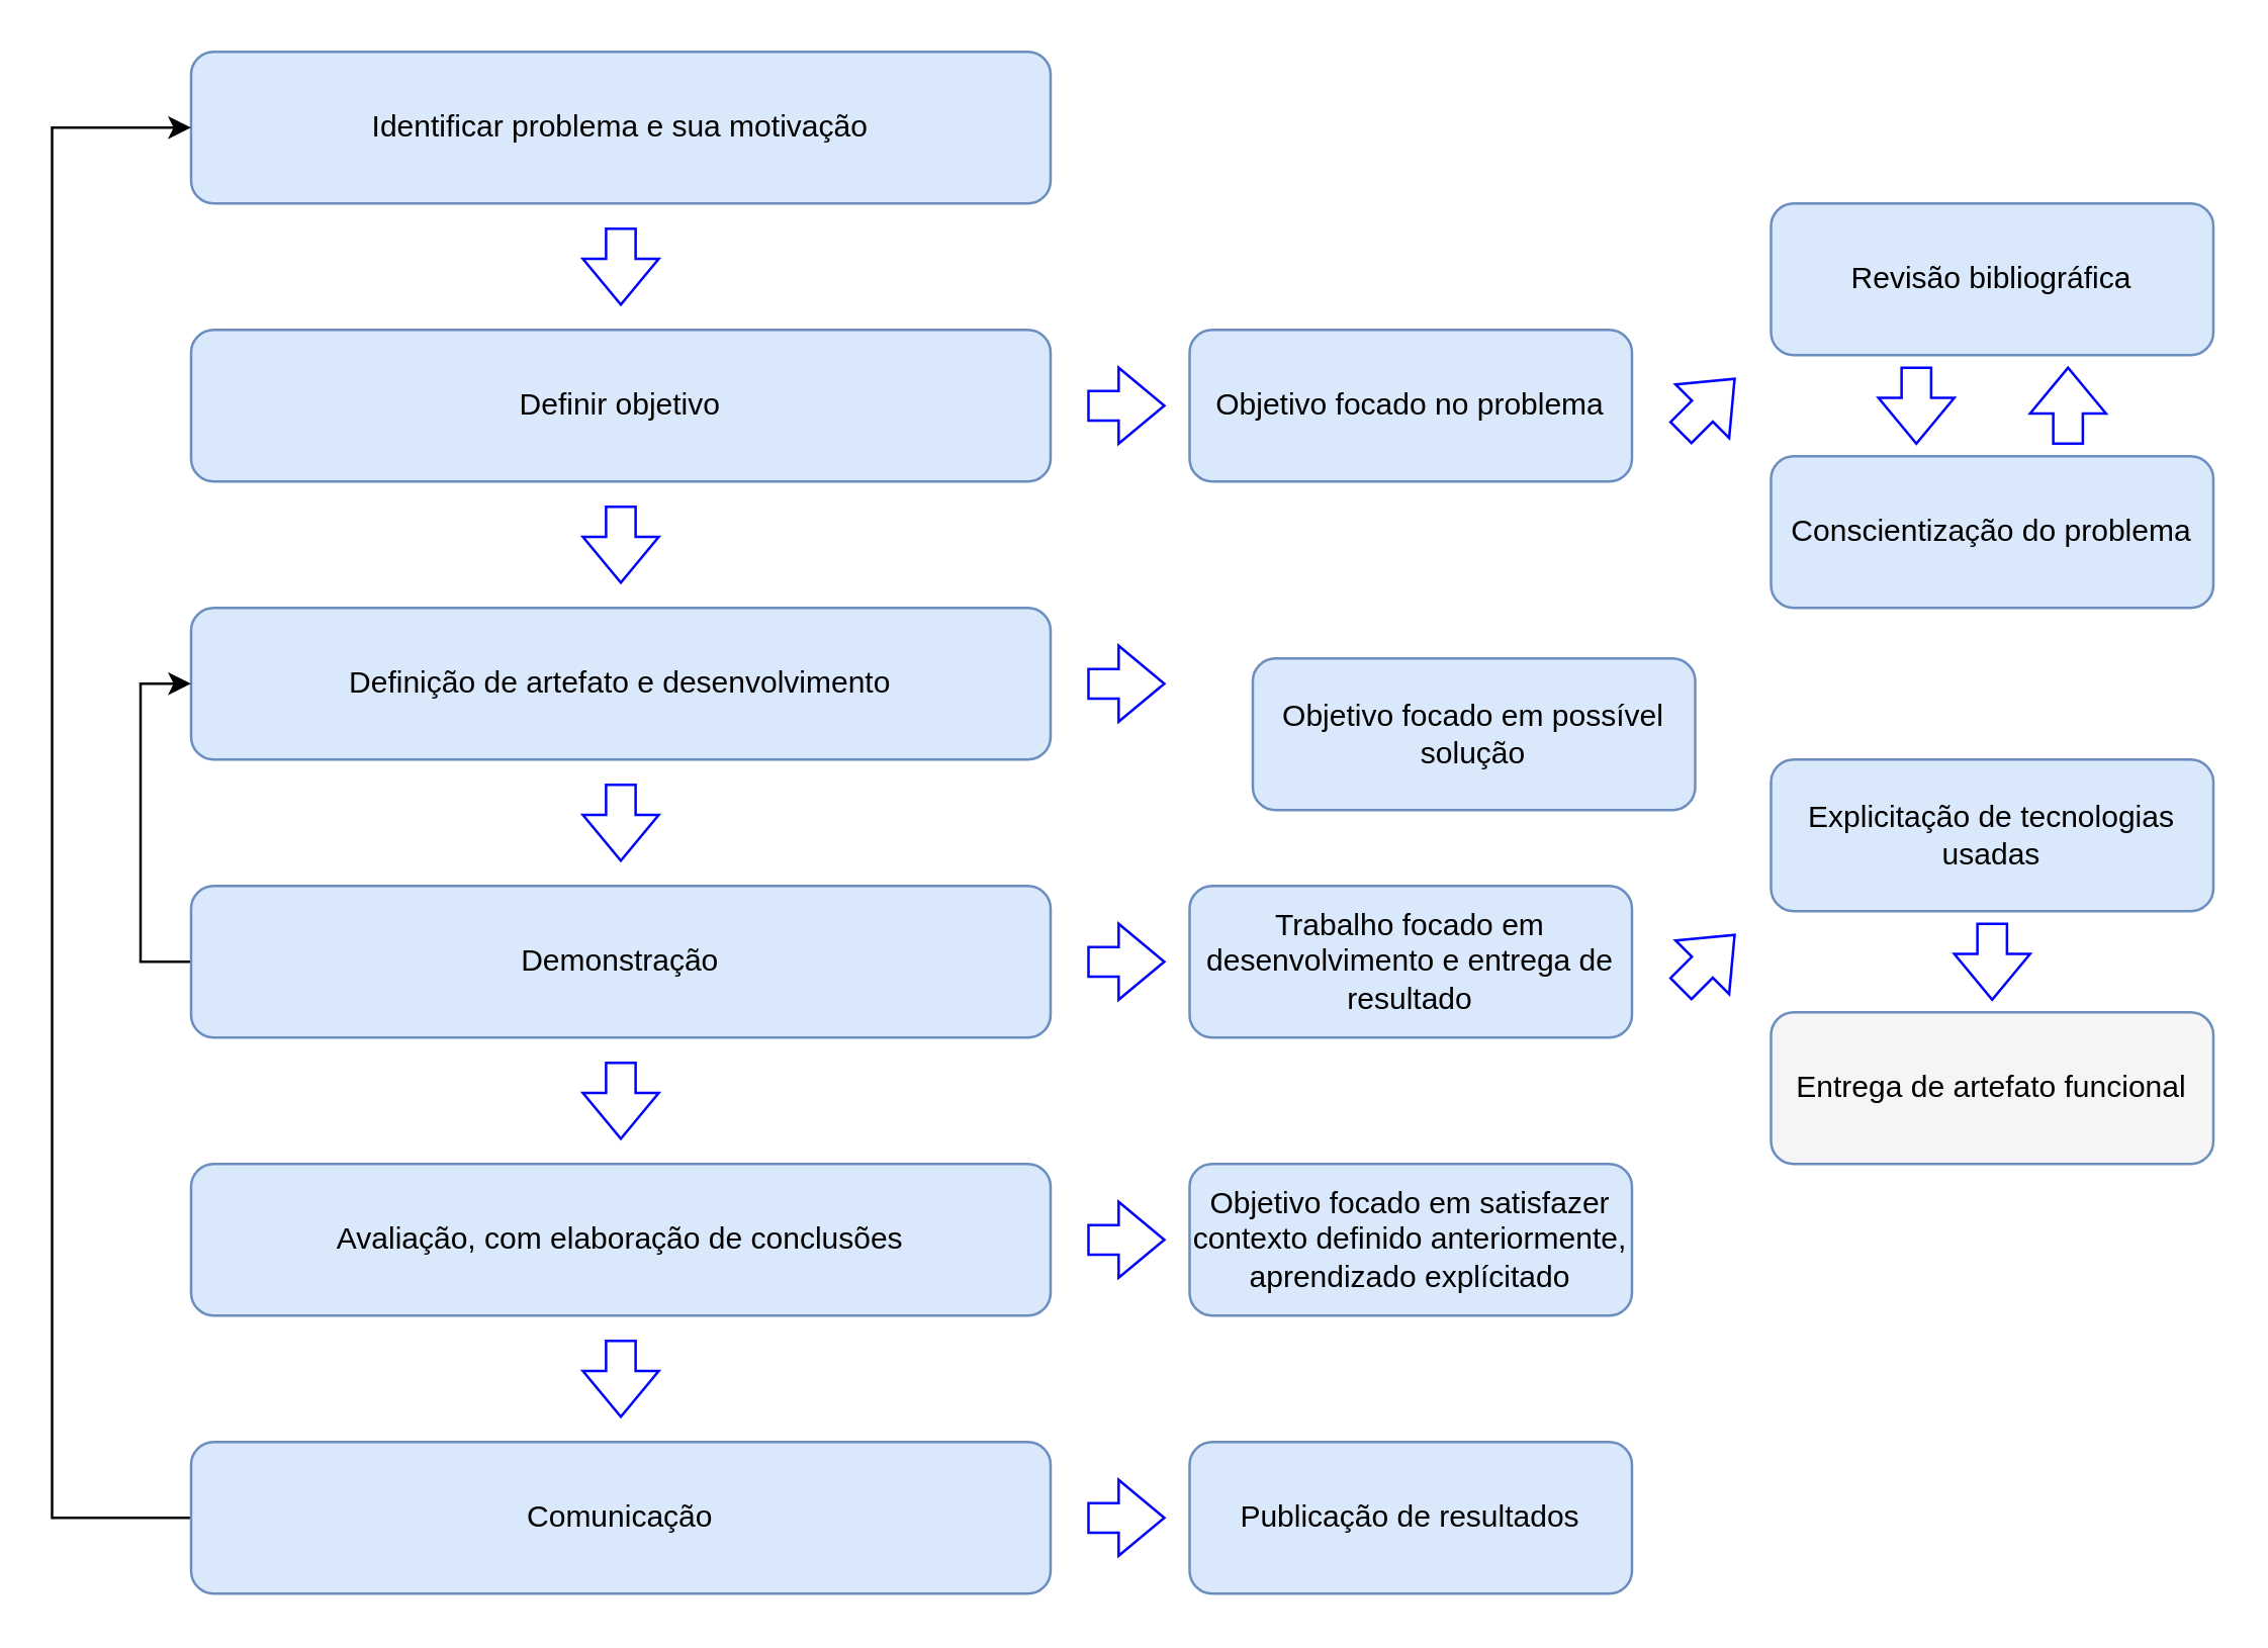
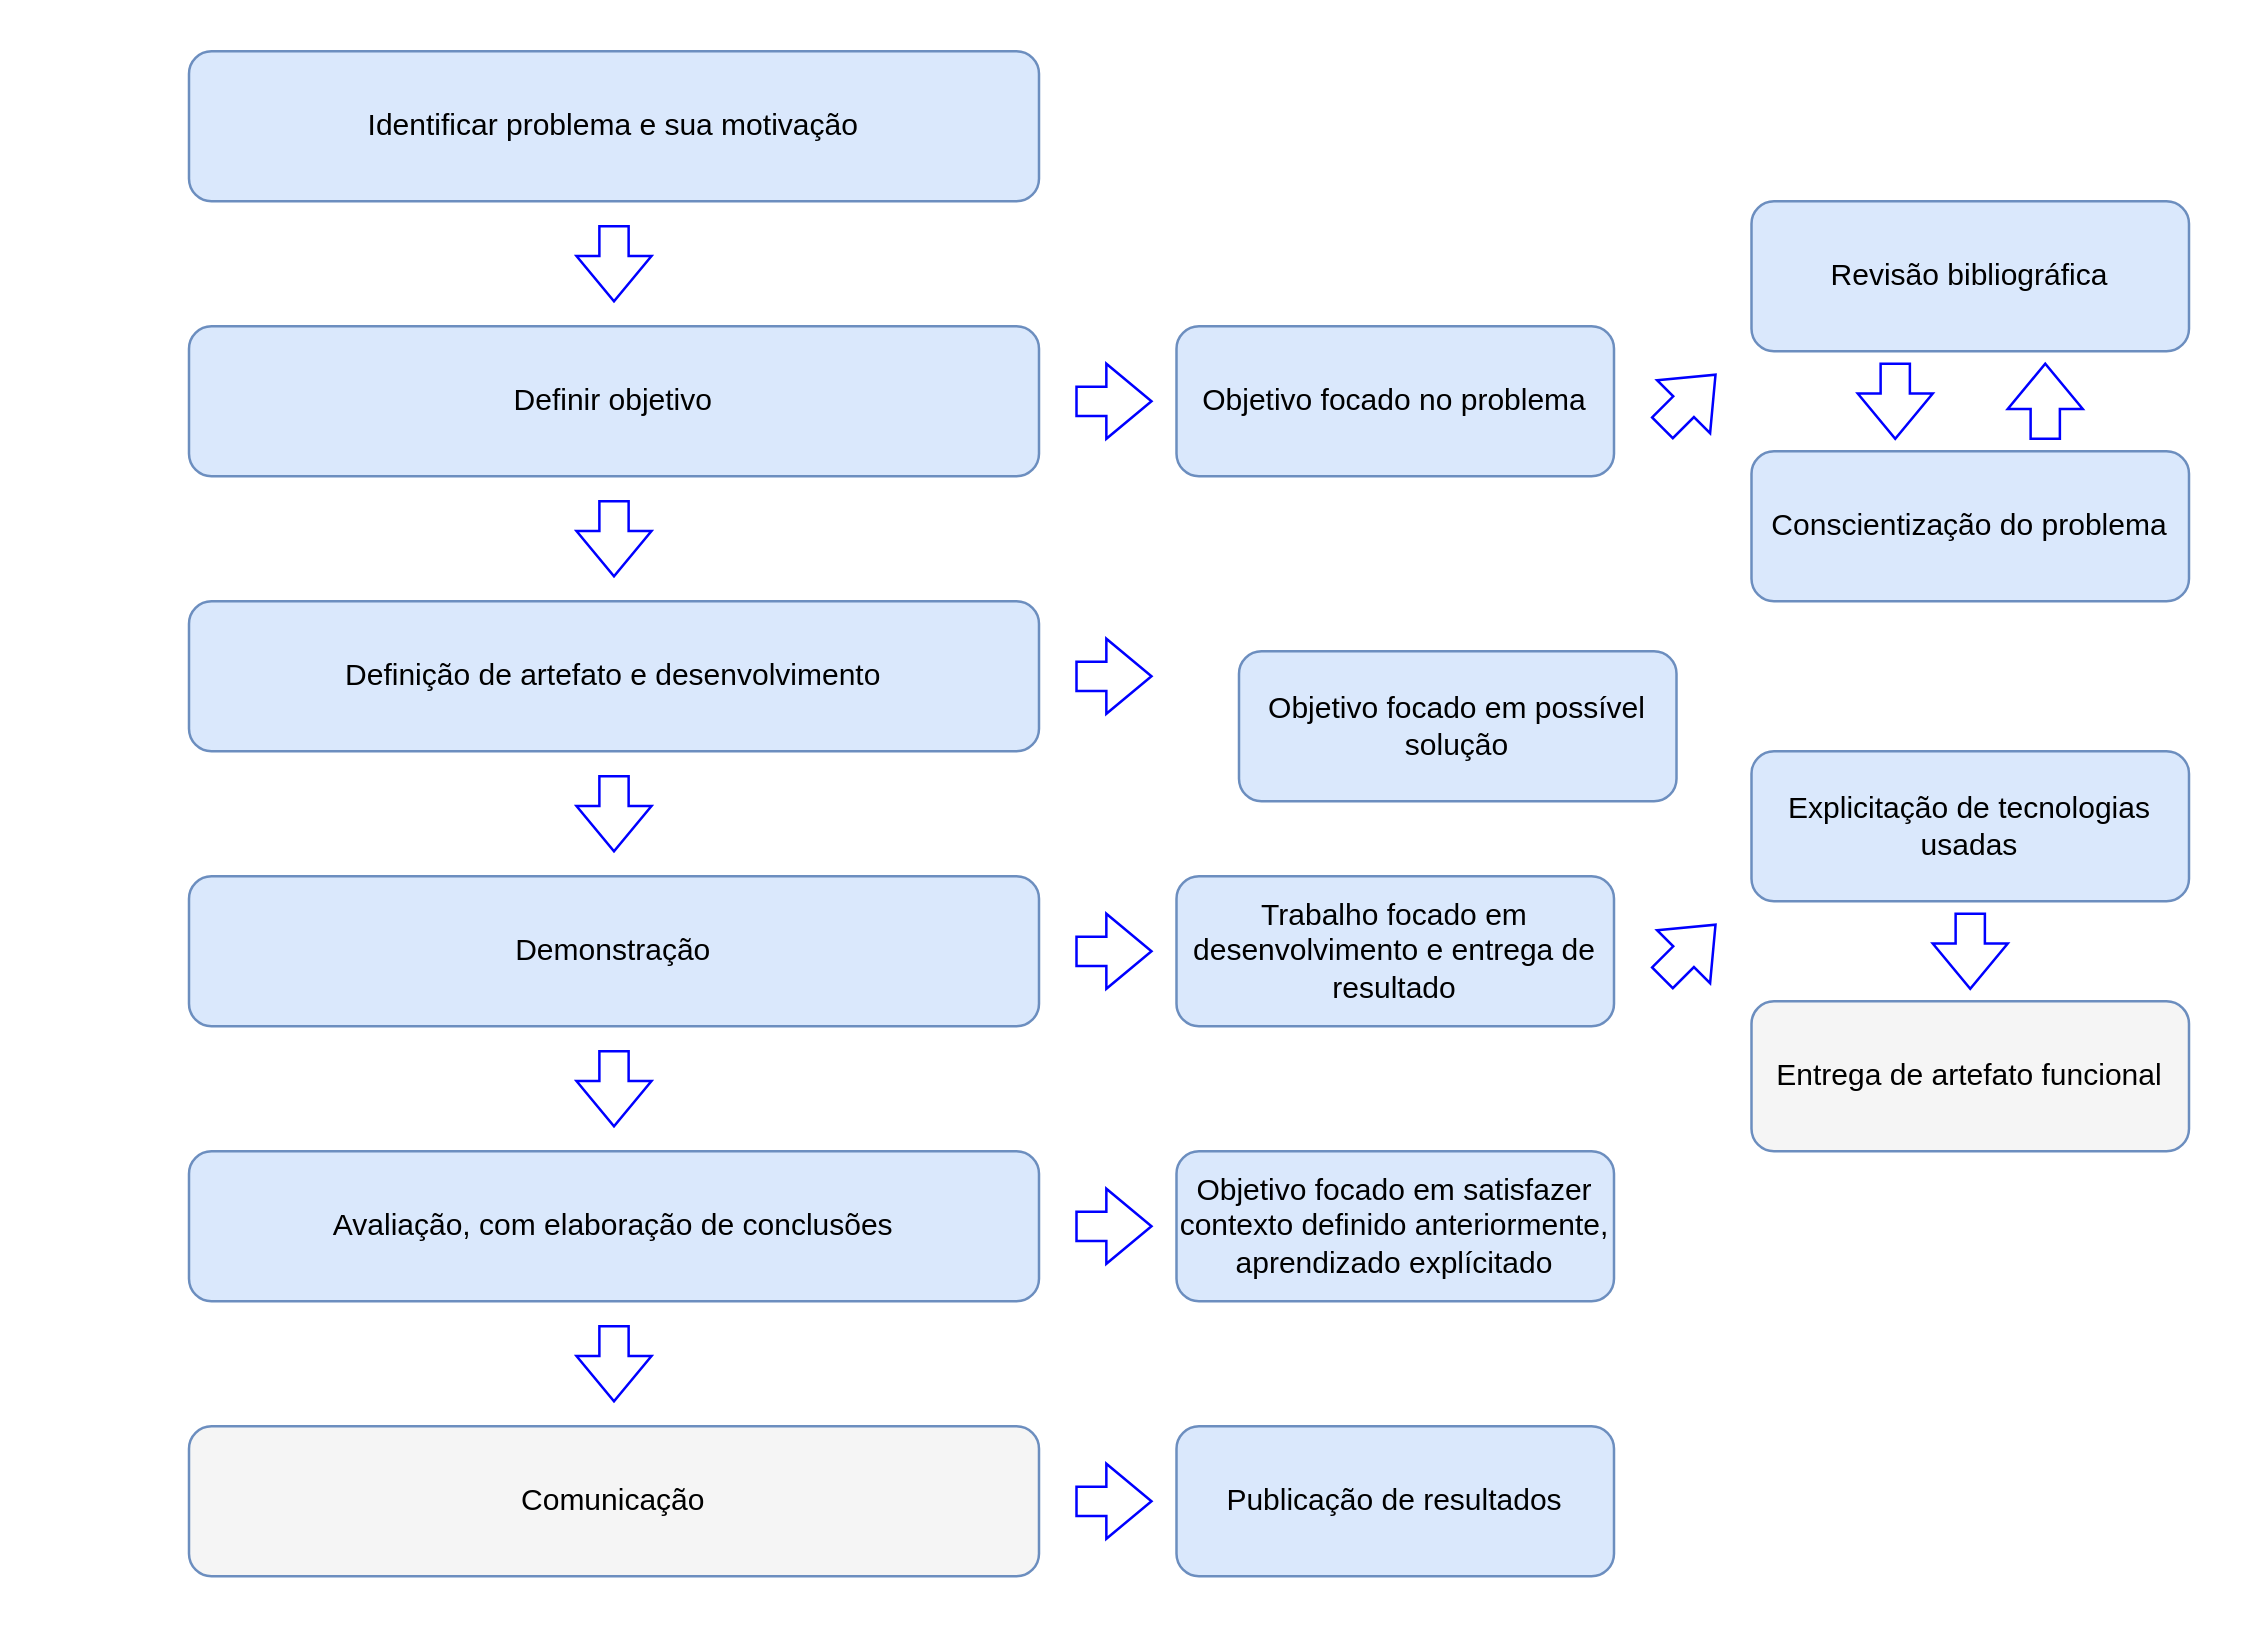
- <mxCell id="8" style="edgeStyle=orthogonalEdgeStyle;rounded=0;orthogonalLoop=1;jettySize=auto;html=1;entryX=0;entryY=0.5;entryDx=0;entryDy=0;" edge="1" parent="1" source="9" target="2"><mxGeometry relative="1" as="geometry"><Array as="points"><mxPoint x="20" y="600" /><mxPoint x="20" y="50" /></Array></mxGeometry></mxCell>
- <mxCell id="5" style="edgeStyle=orthogonalEdgeStyle;rounded=0;orthogonalLoop=1;jettySize=auto;html=1;entryX=0;entryY=0.5;entryDx=0;entryDy=0;" edge="1" parent="1" source="6" target="4"><mxGeometry relative="1" as="geometry"><Array as="points"><mxPoint x="55" y="380" /><mxPoint x="55" y="270" /></Array></mxGeometry></mxCell>
- <mxCell id="9" value="Comunicação" style="rounded=1;whiteSpace=wrap;html=1;fillColor=#dae8fc;strokeColor=#6c8ebf;" vertex="1" parent="1"><mxGeometry x="75" y="570" width="340" height="60" as="geometry" /></mxCell>
+ <mxCell id="9" value="Comunicação" style="rounded=1;whiteSpace=wrap;html=1;fillColor=#f5f5f5;strokeColor=#6c8ebf;" vertex="1" parent="1"><mxGeometry x="75" y="570" width="340" height="60" as="geometry" /></mxCell>
